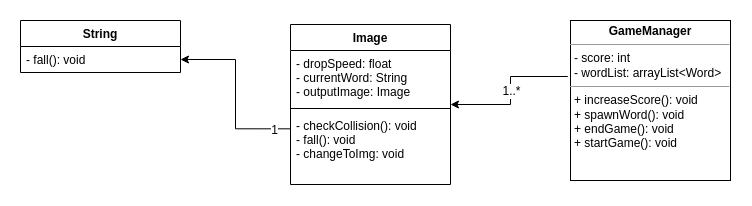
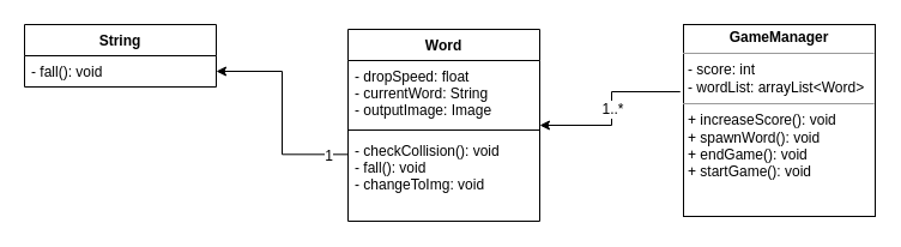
- <mxCell id="4" value="Image&#10;&#10;" style="swimlane;fontStyle=1;align=center;verticalAlign=top;childLayout=stackLayout;horizontal=1;startSize=26;horizontalStack=0;resizeParent=1;resizeParentMax=0;resizeLast=0;collapsible=1;marginBottom=0;" vertex="1" parent="1"><mxGeometry x="290" y="24" width="160" height="160" as="geometry" /></mxCell>
+ <mxCell id="4" value="Word&#10;&#10;" style="swimlane;fontStyle=1;align=center;verticalAlign=top;childLayout=stackLayout;horizontal=1;startSize=26;horizontalStack=0;resizeParent=1;resizeParentMax=0;resizeLast=0;collapsible=1;marginBottom=0;" vertex="1" parent="1"><mxGeometry x="290" y="24" width="160" height="160" as="geometry" /></mxCell>
